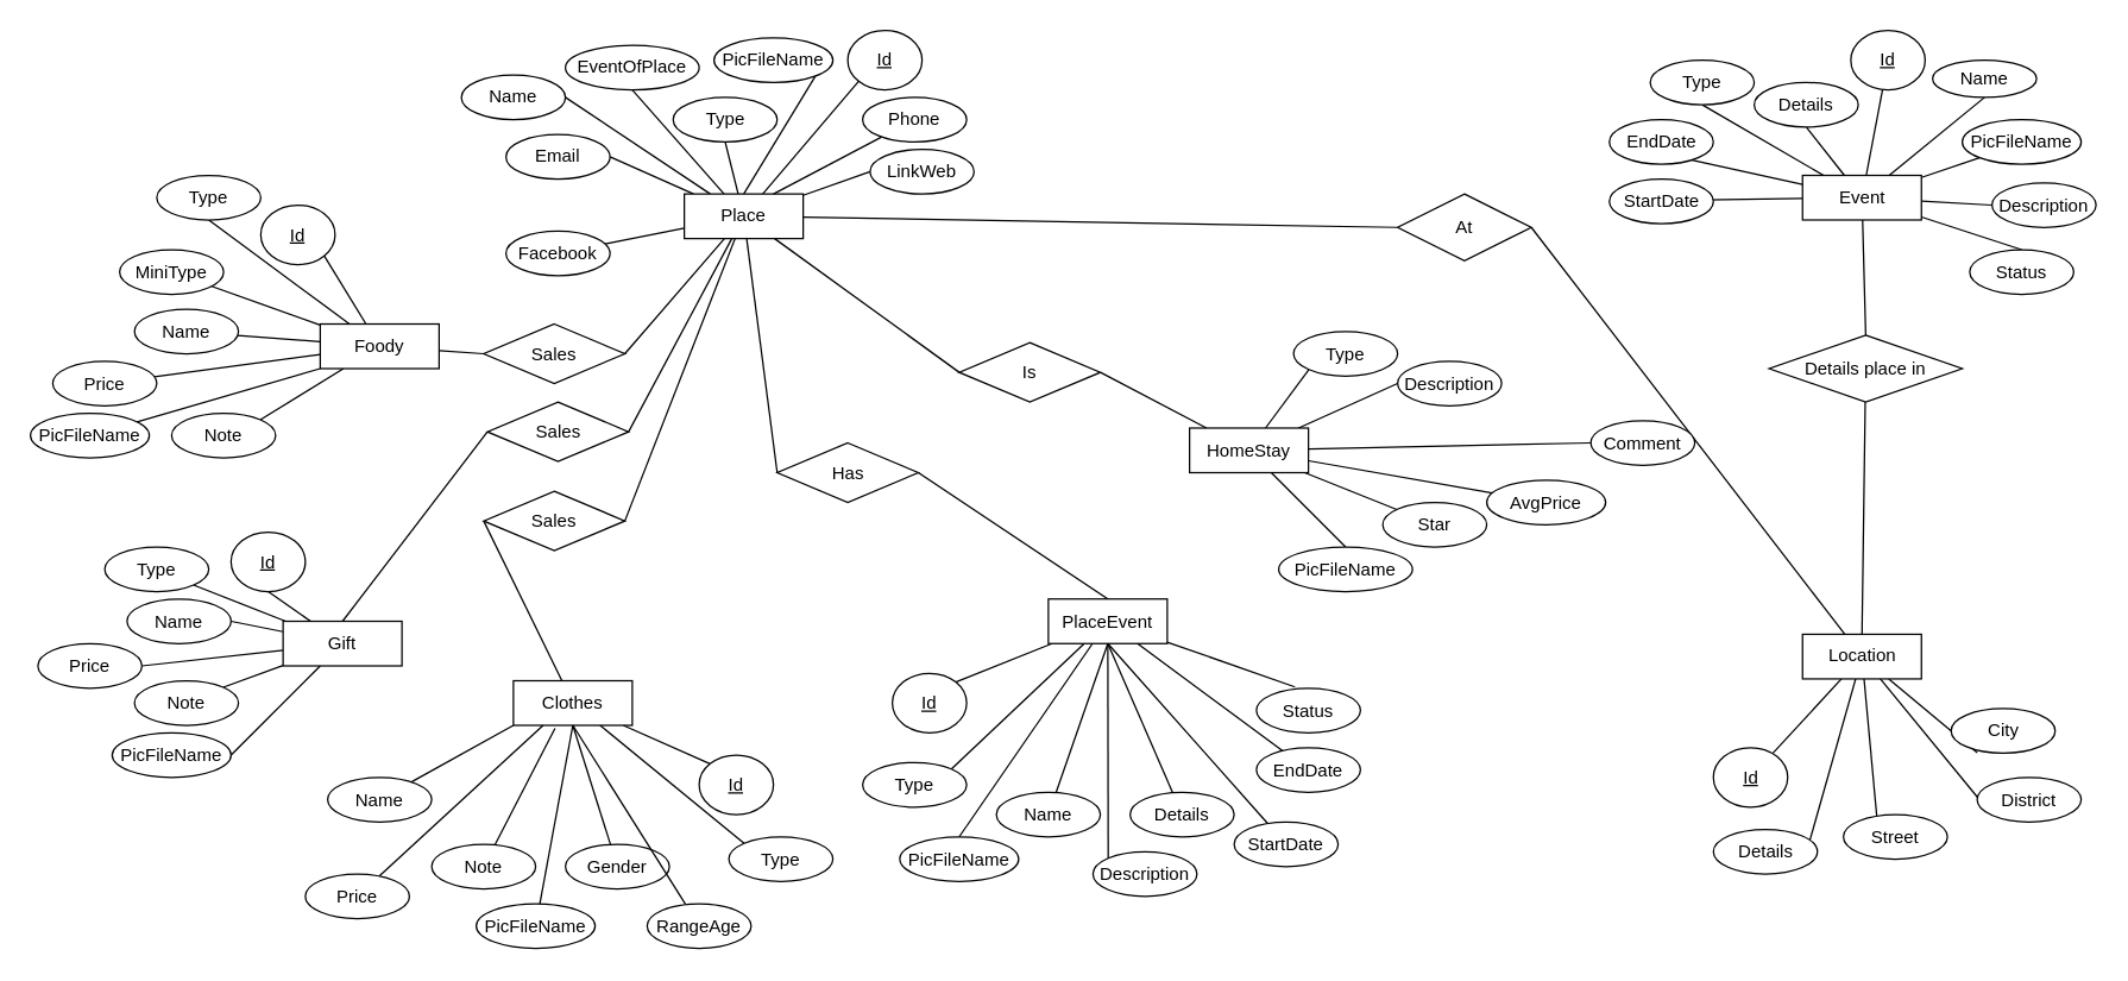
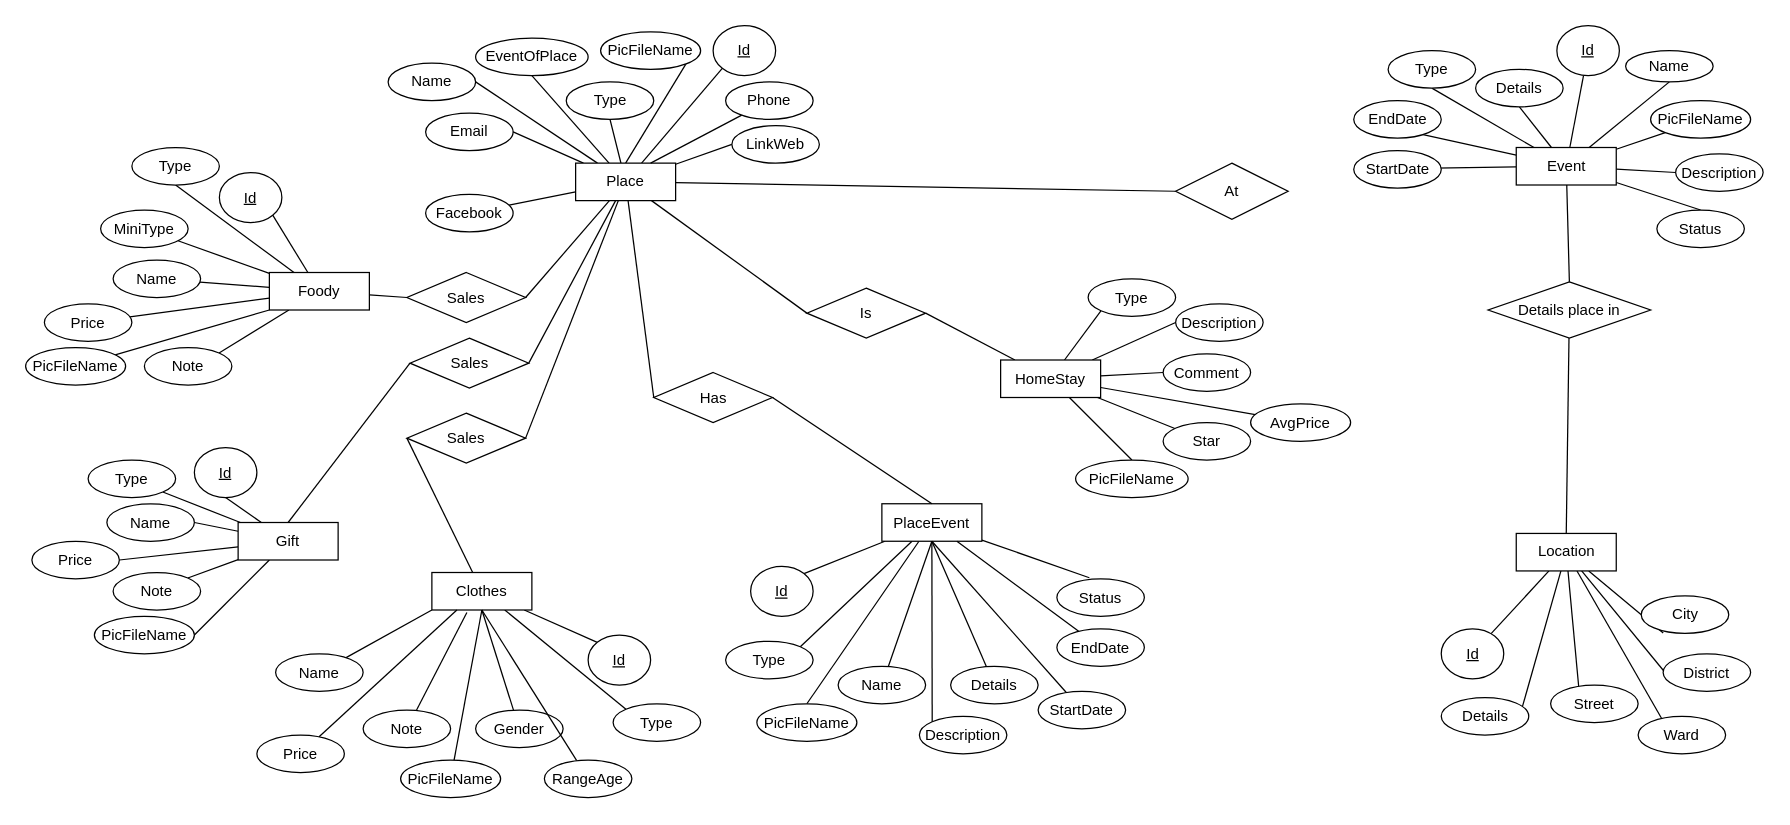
- <mxCell id="29" style="edgeStyle=none;rounded=0;orthogonalLoop=1;jettySize=auto;html=1;entryX=1;entryY=0.5;entryDx=0;entryDy=0;endArrow=none;endFill=0;" parent="1" source="36" target="141" edge="1"><mxGeometry relative="1" as="geometry" /></mxCell>
- <mxCell id="129" value="Comment" style="ellipse;whiteSpace=wrap;html=1;align=center;" parent="1" vertex="1"><mxGeometry x="1070" y="282.5" width="70" height="30" as="geometry" /></mxCell>
+ <mxCell id="129" value="Comment" style="ellipse;whiteSpace=wrap;html=1;align=center;" parent="1" vertex="1"><mxGeometry x="930" y="282.5" width="70" height="30" as="geometry" /></mxCell>
+ <mxCell id="33" style="edgeStyle=none;rounded=0;orthogonalLoop=1;jettySize=auto;html=1;entryX=0.5;entryY=1;entryDx=0;entryDy=0;endArrow=none;endFill=0;" parent="1" source="36" target="79" edge="1"><mxGeometry relative="1" as="geometry" /></mxCell>
+ <mxCell id="79" value="Ward" style="ellipse;whiteSpace=wrap;html=1;align=center;" parent="1" vertex="1"><mxGeometry x="1310" y="572.5" width="70" height="30" as="geometry" /></mxCell>
